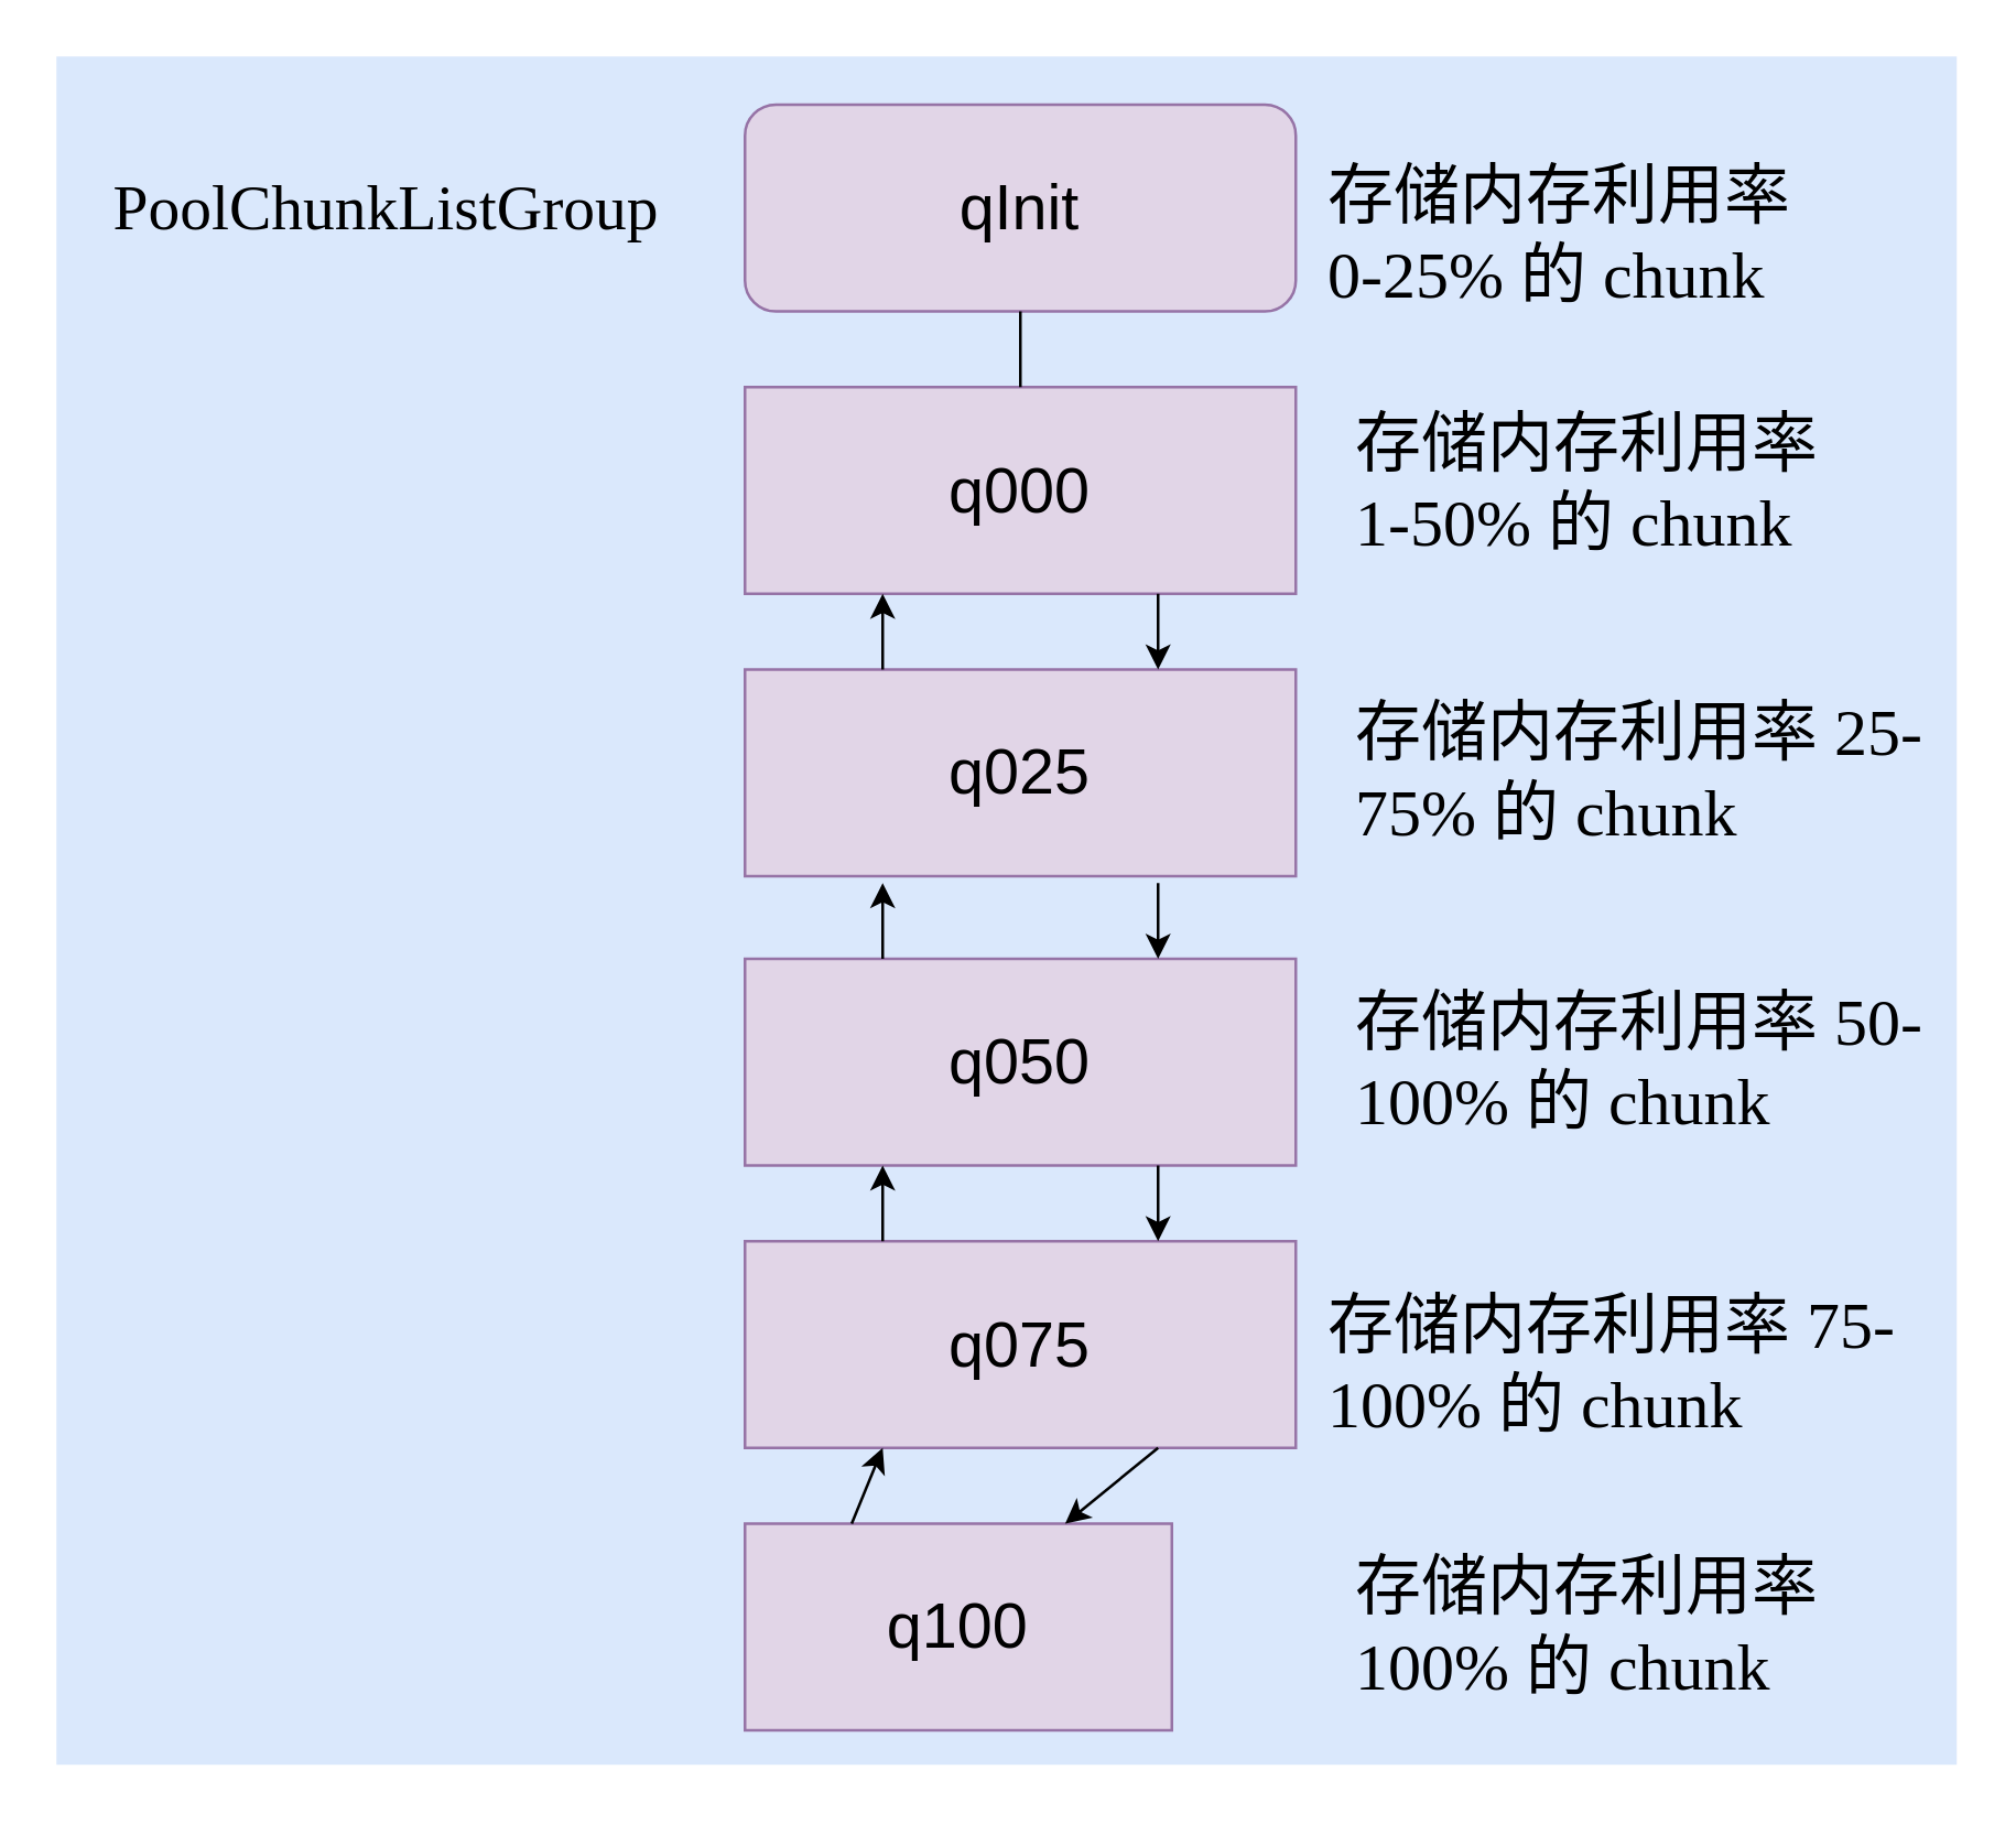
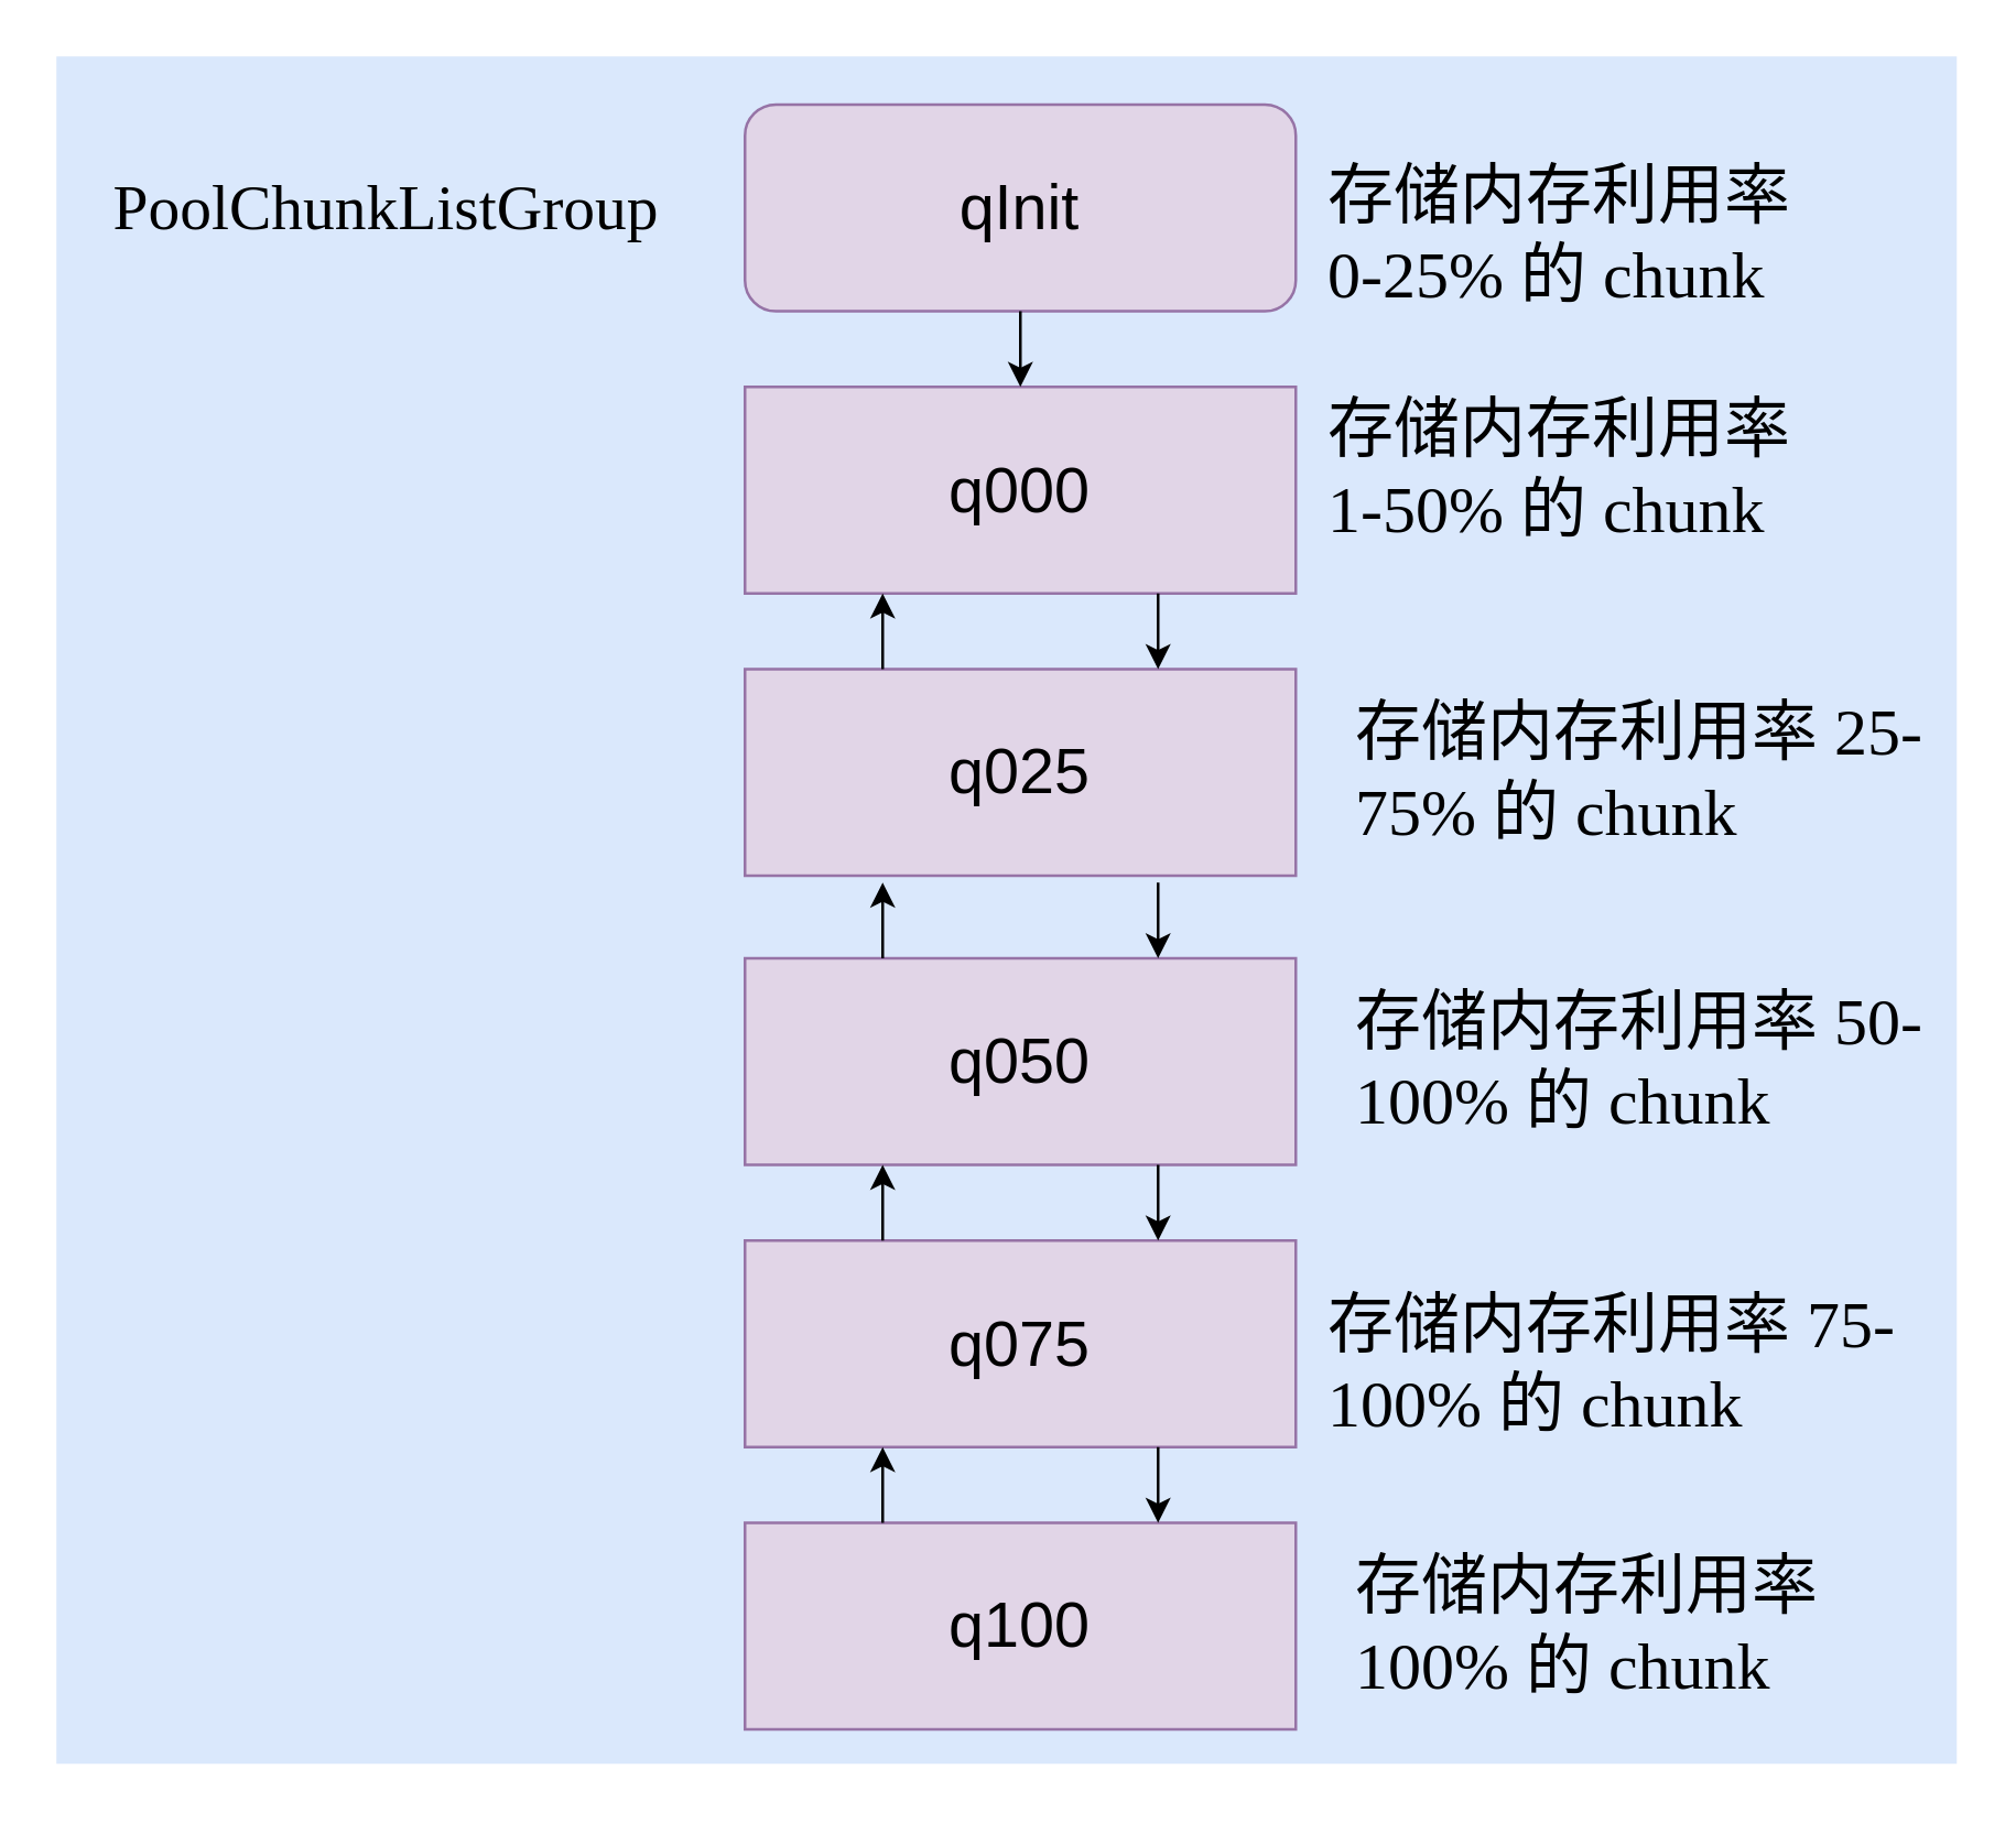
- <mxCell id="24" value="" style="endArrow=none;html=1;fontFamily=Comic Sans MS;fontSize=23;fontColor=#000000;exitX=0.5;exitY=1;exitDx=0;exitDy=0;entryX=0.5;entryY=0;entryDx=0;entryDy=0;" edge="1" parent="1" source="5" target="3"><mxGeometry width="50" height="50" relative="1" as="geometry"><mxPoint x="100" y="240" as="sourcePoint" /><mxPoint x="150" y="190" as="targetPoint" /></mxGeometry></mxCell>
+ <mxCell id="24" value="" style="endArrow=classic;html=1;fontFamily=Comic Sans MS;fontSize=23;fontColor=#000000;exitX=0.5;exitY=1;exitDx=0;exitDy=0;entryX=0.5;entryY=0;entryDx=0;entryDy=0;" edge="1" parent="1" source="5" target="3"><mxGeometry width="50" height="50" relative="1" as="geometry"><mxPoint x="100" y="240" as="sourcePoint" /><mxPoint x="150" y="190" as="targetPoint" /></mxGeometry></mxCell>
- <mxCell id="18" value="&lt;span style=&quot;font-size: 24px ; font-style: normal ; font-weight: 400 ; letter-spacing: normal ; text-align: left ; text-indent: 0px ; text-transform: none ; word-spacing: 0px ; display: inline ; float: none&quot;&gt;存储内存利用率 1-50% 的 chunk&lt;/span&gt;" style="text;whiteSpace=wrap;html=1;fontSize=23;labelBackgroundColor=none;fontFamily=Comic Sans MS;" vertex="1" parent="1"><mxGeometry x="490" y="140" width="190" height="70" as="geometry" /></mxCell>
+ <mxCell id="18" value="&lt;span style=&quot;font-size: 24px ; font-style: normal ; font-weight: 400 ; letter-spacing: normal ; text-align: left ; text-indent: 0px ; text-transform: none ; word-spacing: 0px ; display: inline ; float: none&quot;&gt;存储内存利用率 1-50% 的 chunk&lt;/span&gt;" style="text;whiteSpace=wrap;html=1;fontSize=23;labelBackgroundColor=none;fontFamily=Comic Sans MS;" vertex="1" parent="1"><mxGeometry x="480" y="135" width="190" height="70" as="geometry" /></mxCell>
- <mxCell id="15" value="q100" style="rounded=0;whiteSpace=wrap;html=1;fontSize=23;fillColor=#e1d5e7;strokeColor=#9673a6;" vertex="1" parent="1"><mxGeometry x="270" y="552.5" width="155" height="75" as="geometry" /></mxCell>
+ <mxCell id="15" value="q100" style="rounded=0;whiteSpace=wrap;html=1;fontSize=23;fillColor=#e1d5e7;strokeColor=#9673a6;" vertex="1" parent="1"><mxGeometry x="270" y="552.5" width="200" height="75" as="geometry" /></mxCell>
